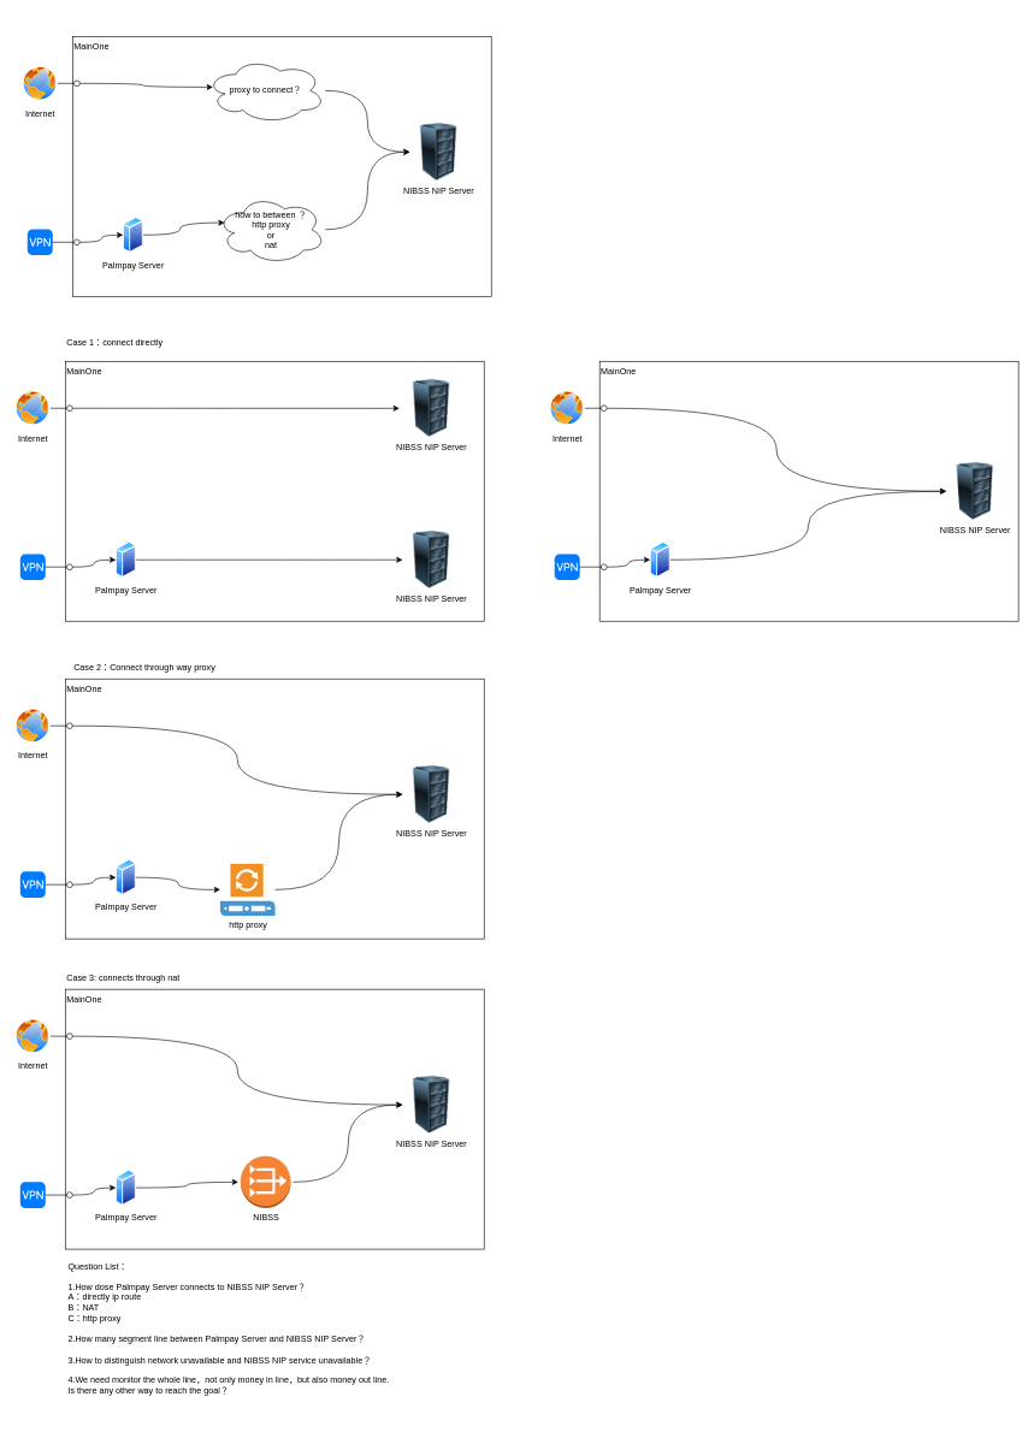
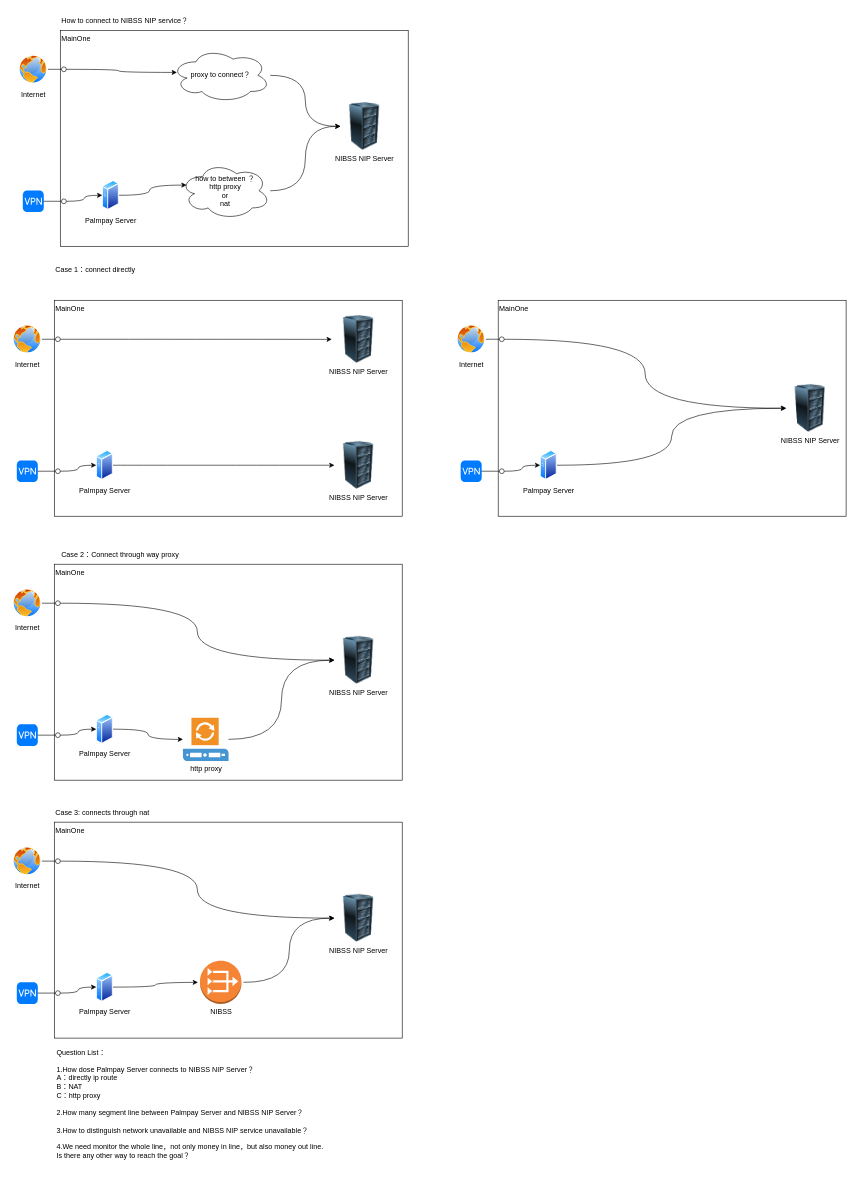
+ <mxCell id="74" value="How to connect to NIBSS NIP service？" style="text;html=1;strokeColor=none;fillColor=none;align=left;verticalAlign=middle;whiteSpace=wrap;rounded=0;" vertex="1" parent="1"><mxGeometry x="100" y="20" width="290" height="30" as="geometry" /></mxCell>
- <mxCell id="31" value="Case 1：connect directly" style="text;html=1;strokeColor=none;fillColor=none;align=left;verticalAlign=middle;whiteSpace=wrap;rounded=0;" vertex="1" parent="1"><mxGeometry x="90" y="460" width="210" height="30" as="geometry" /></mxCell>
+ <mxCell id="31" value="Case 1：connect directly" style="text;html=1;strokeColor=none;fillColor=none;align=left;verticalAlign=middle;whiteSpace=wrap;rounded=0;" vertex="1" parent="1"><mxGeometry x="90" y="435" width="210" height="30" as="geometry" /></mxCell>
